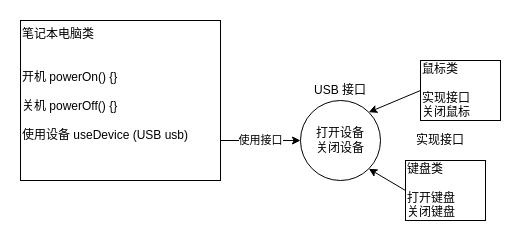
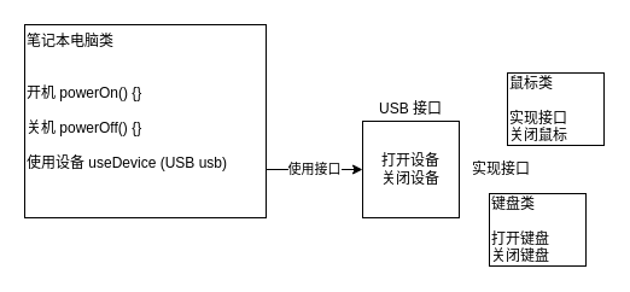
- <mxCell id="8" value="" style="endArrow=classic;html=1;exitX=0;exitY=0.5;exitDx=0;exitDy=0;entryX=1;entryY=0;entryDx=0;entryDy=0;" edge="1" parent="1" source="6" target="4"><mxGeometry width="50" height="50" relative="1" as="geometry"><mxPoint x="250" y="270" as="sourcePoint" /><mxPoint x="300" y="220" as="targetPoint" /></mxGeometry></mxCell>
- <mxCell id="4" value="打开设备&lt;br&gt;关闭设备" style="ellipse;whiteSpace=wrap;html=1;aspect=fixed;align=center;" vertex="1" parent="1"><mxGeometry x="300" y="100" width="80" height="80" as="geometry" /></mxCell>
+ <mxCell id="4" value="打开设备&lt;br&gt;关闭设备" style="whiteSpace=wrap;html=1;aspect=fixed;align=center;rounded=0;" vertex="1" parent="1"><mxGeometry x="300" y="100" width="80" height="80" as="geometry" /></mxCell>
- <mxCell id="10" value="实现接口" style="text;html=1;strokeColor=none;fillColor=none;align=center;verticalAlign=middle;whiteSpace=wrap;rounded=0;" vertex="1" parent="1"><mxGeometry x="415" y="130" width="50" height="20" as="geometry" /></mxCell>
+ <mxCell id="10" value="实现接口" style="text;html=1;strokeColor=none;fillColor=none;align=center;verticalAlign=middle;whiteSpace=wrap;rounded=0;" vertex="1" parent="1"><mxGeometry x="390" y="130" width="50" height="20" as="geometry" /></mxCell>
- <mxCell id="9" value="" style="endArrow=classic;html=1;exitX=0;exitY=0.5;exitDx=0;exitDy=0;entryX=1;entryY=1;entryDx=0;entryDy=0;" edge="1" parent="1" source="7" target="4"><mxGeometry width="50" height="50" relative="1" as="geometry"><mxPoint x="430" y="60" as="sourcePoint" /><mxPoint x="378.529" y="121.963" as="targetPoint" /></mxGeometry></mxCell>
